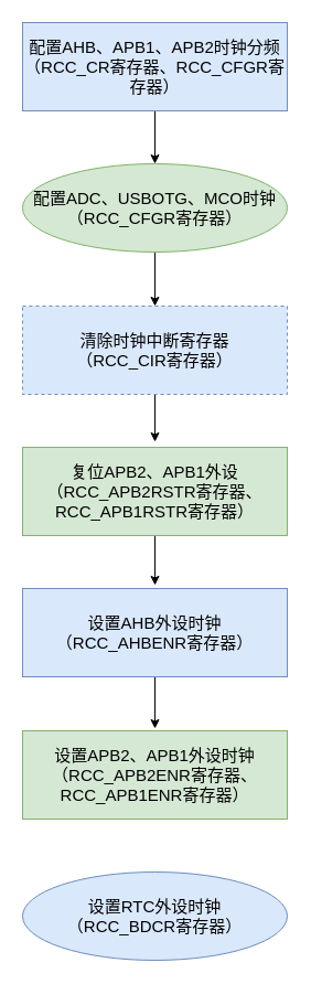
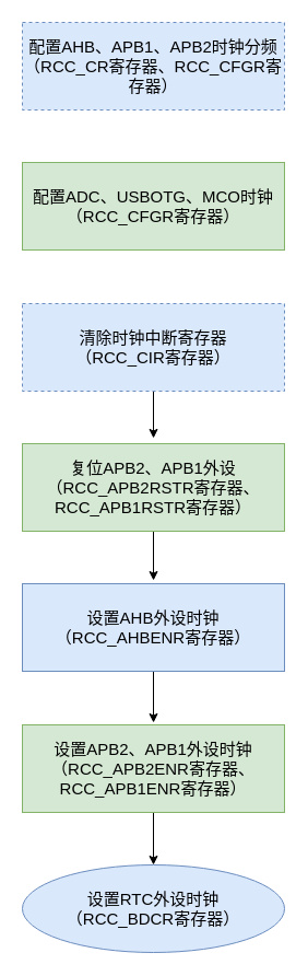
- <mxCell id="3" value="配置AHB、APB1、APB2时钟分频&lt;br style=&quot;font-size: 15px;&quot;&gt;（RCC_CR寄存器、RCC_CFGR寄存器）" style="rounded=0;whiteSpace=wrap;html=1;fillColor=#dae8fc;strokeColor=#6c8ebf;fontFamily=Helvetica;fontSize=15;" vertex="1" parent="1"><mxGeometry x="20" y="20" width="240" height="80" as="geometry" /></mxCell>
+ <mxCell id="3" value="配置AHB、APB1、APB2时钟分频&lt;br style=&quot;font-size: 15px;&quot;&gt;（RCC_CR寄存器、RCC_CFGR寄存器）" style="rounded=0;whiteSpace=wrap;html=1;fillColor=#dae8fc;strokeColor=#6c8ebf;fontFamily=Helvetica;fontSize=15;dashed=1;" vertex="1" parent="1"><mxGeometry x="20" y="20" width="240" height="80" as="geometry" /></mxCell>
- <mxCell id="2" style="edgeStyle=orthogonalEdgeStyle;rounded=0;orthogonalLoop=1;jettySize=auto;html=1;exitX=0.5;exitY=1;exitDx=0;exitDy=0;entryX=0.5;entryY=0;entryDx=0;entryDy=0;fontFamily=Helvetica;fontSize=15;" edge="1" parent="1" source="3" target="5"><mxGeometry relative="1" as="geometry" /></mxCell>
- <mxCell id="5" value="配置ADC、USBOTG、MCO时钟&lt;br style=&quot;font-size: 15px;&quot;&gt;（RCC_CFGR寄存器）" style="ellipse;whiteSpace=wrap;html=1;fillColor=#d5e8d4;strokeColor=#82b366;fontFamily=Helvetica;fontSize=15;" vertex="1" parent="1"><mxGeometry x="20" y="148" width="240" height="80" as="geometry" /></mxCell>
+ <mxCell id="5" value="配置ADC、USBOTG、MCO时钟&lt;br style=&quot;font-size: 15px;&quot;&gt;（RCC_CFGR寄存器）" style="rounded=0;whiteSpace=wrap;html=1;fillColor=#d5e8d4;strokeColor=#82b366;fontFamily=Helvetica;fontSize=15;" vertex="1" parent="1"><mxGeometry x="20" y="148" width="240" height="80" as="geometry" /></mxCell>
- <mxCell id="4" style="edgeStyle=orthogonalEdgeStyle;rounded=0;orthogonalLoop=1;jettySize=auto;html=1;exitX=0.5;exitY=1;exitDx=0;exitDy=0;fontFamily=Helvetica;fontSize=15;" edge="1" parent="1" source="5" target="7"><mxGeometry relative="1" as="geometry" /></mxCell>
+ <mxCell id="12" style="edgeStyle=orthogonalEdgeStyle;rounded=0;orthogonalLoop=1;jettySize=auto;html=1;exitX=0.5;exitY=1;exitDx=0;exitDy=0;entryX=0.5;entryY=0;entryDx=0;entryDy=0;fontFamily=Helvetica;fontSize=15;" edge="1" parent="1" source="13" target="14"><mxGeometry relative="1" as="geometry" /></mxCell>
